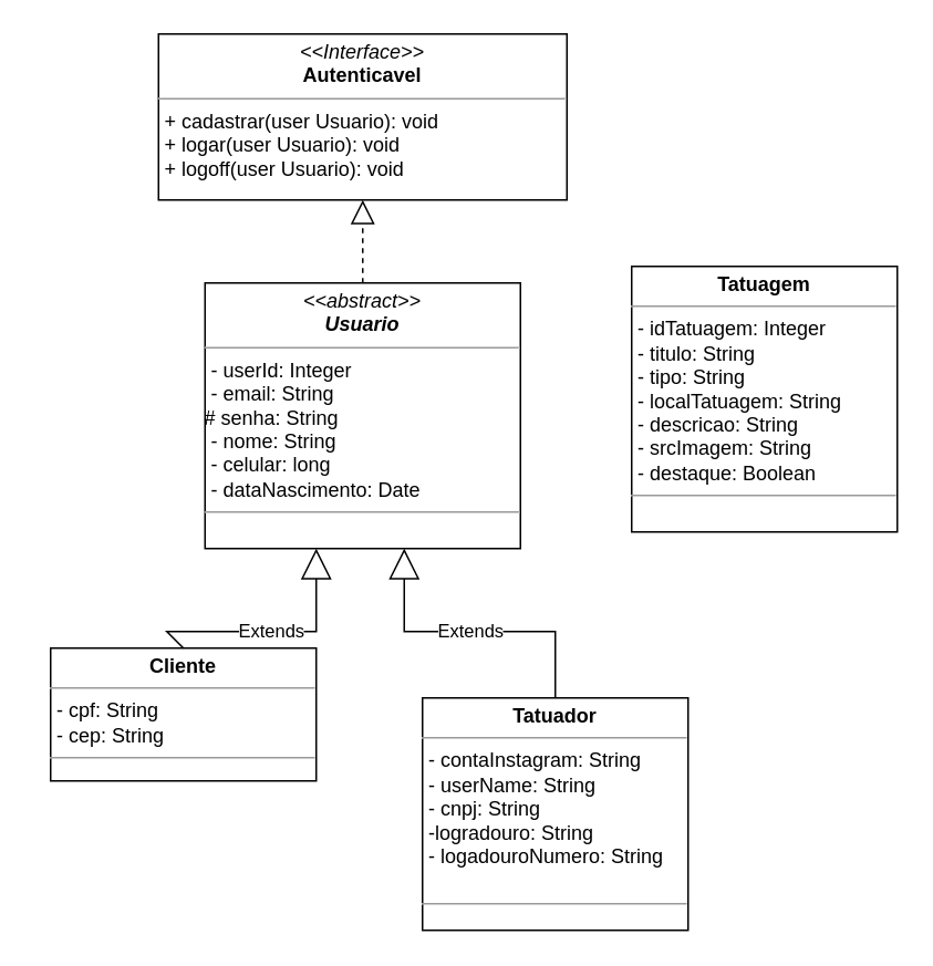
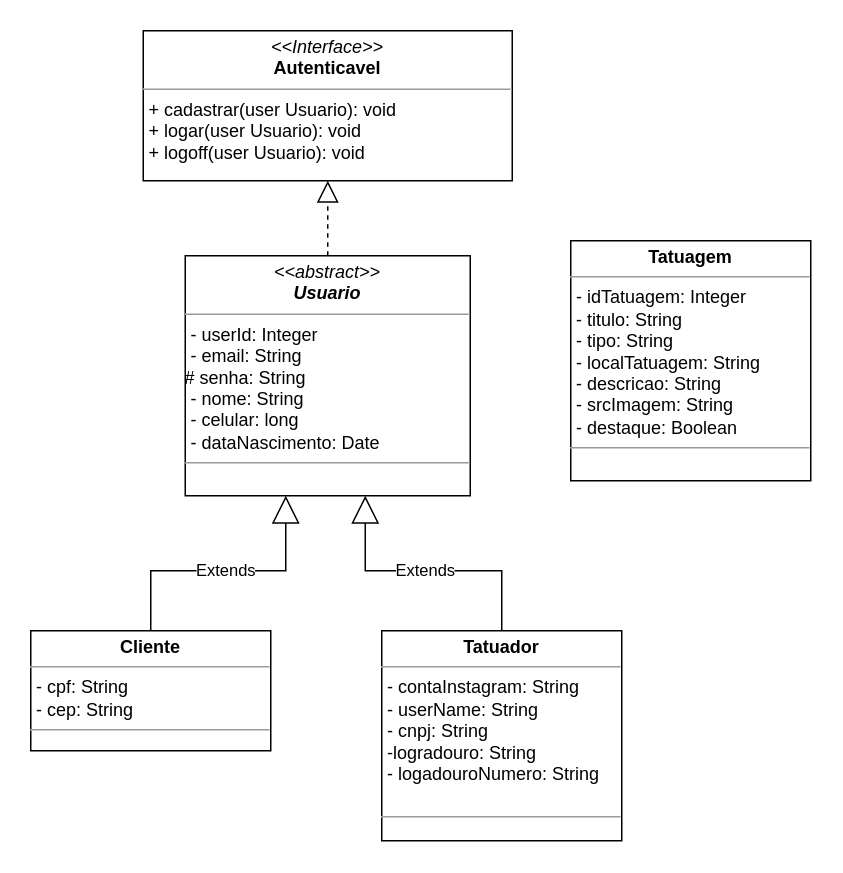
- <mxCell id="5" value="&lt;p style=&quot;margin: 0px ; margin-top: 4px ; text-align: center&quot;&gt;&lt;b&gt;Cliente&lt;/b&gt;&lt;/p&gt;&lt;hr size=&quot;1&quot;&gt;&lt;p style=&quot;margin: 0px ; margin-left: 4px&quot;&gt;- cpf: String&lt;/p&gt;&lt;p style=&quot;margin: 0px ; margin-left: 4px&quot;&gt;- cep: String&lt;/p&gt;&lt;hr size=&quot;1&quot;&gt;&lt;p style=&quot;margin: 0px ; margin-left: 4px&quot;&gt;&lt;br&gt;&lt;/p&gt;" style="verticalAlign=top;align=left;overflow=fill;fontSize=12;fontFamily=Helvetica;html=1;" parent="1" vertex="1"><mxGeometry x="30" y="390" width="160" height="80" as="geometry" /></mxCell>
+ <mxCell id="5" value="&lt;p style=&quot;margin: 0px ; margin-top: 4px ; text-align: center&quot;&gt;&lt;b&gt;Cliente&lt;/b&gt;&lt;/p&gt;&lt;hr size=&quot;1&quot;&gt;&lt;p style=&quot;margin: 0px ; margin-left: 4px&quot;&gt;- cpf: String&lt;/p&gt;&lt;p style=&quot;margin: 0px ; margin-left: 4px&quot;&gt;- cep: String&lt;/p&gt;&lt;hr size=&quot;1&quot;&gt;&lt;p style=&quot;margin: 0px ; margin-left: 4px&quot;&gt;&lt;br&gt;&lt;/p&gt;" style="verticalAlign=top;align=left;overflow=fill;fontSize=12;fontFamily=Helvetica;html=1;" parent="1" vertex="1"><mxGeometry x="20" y="420" width="160" height="80" as="geometry" /></mxCell>
